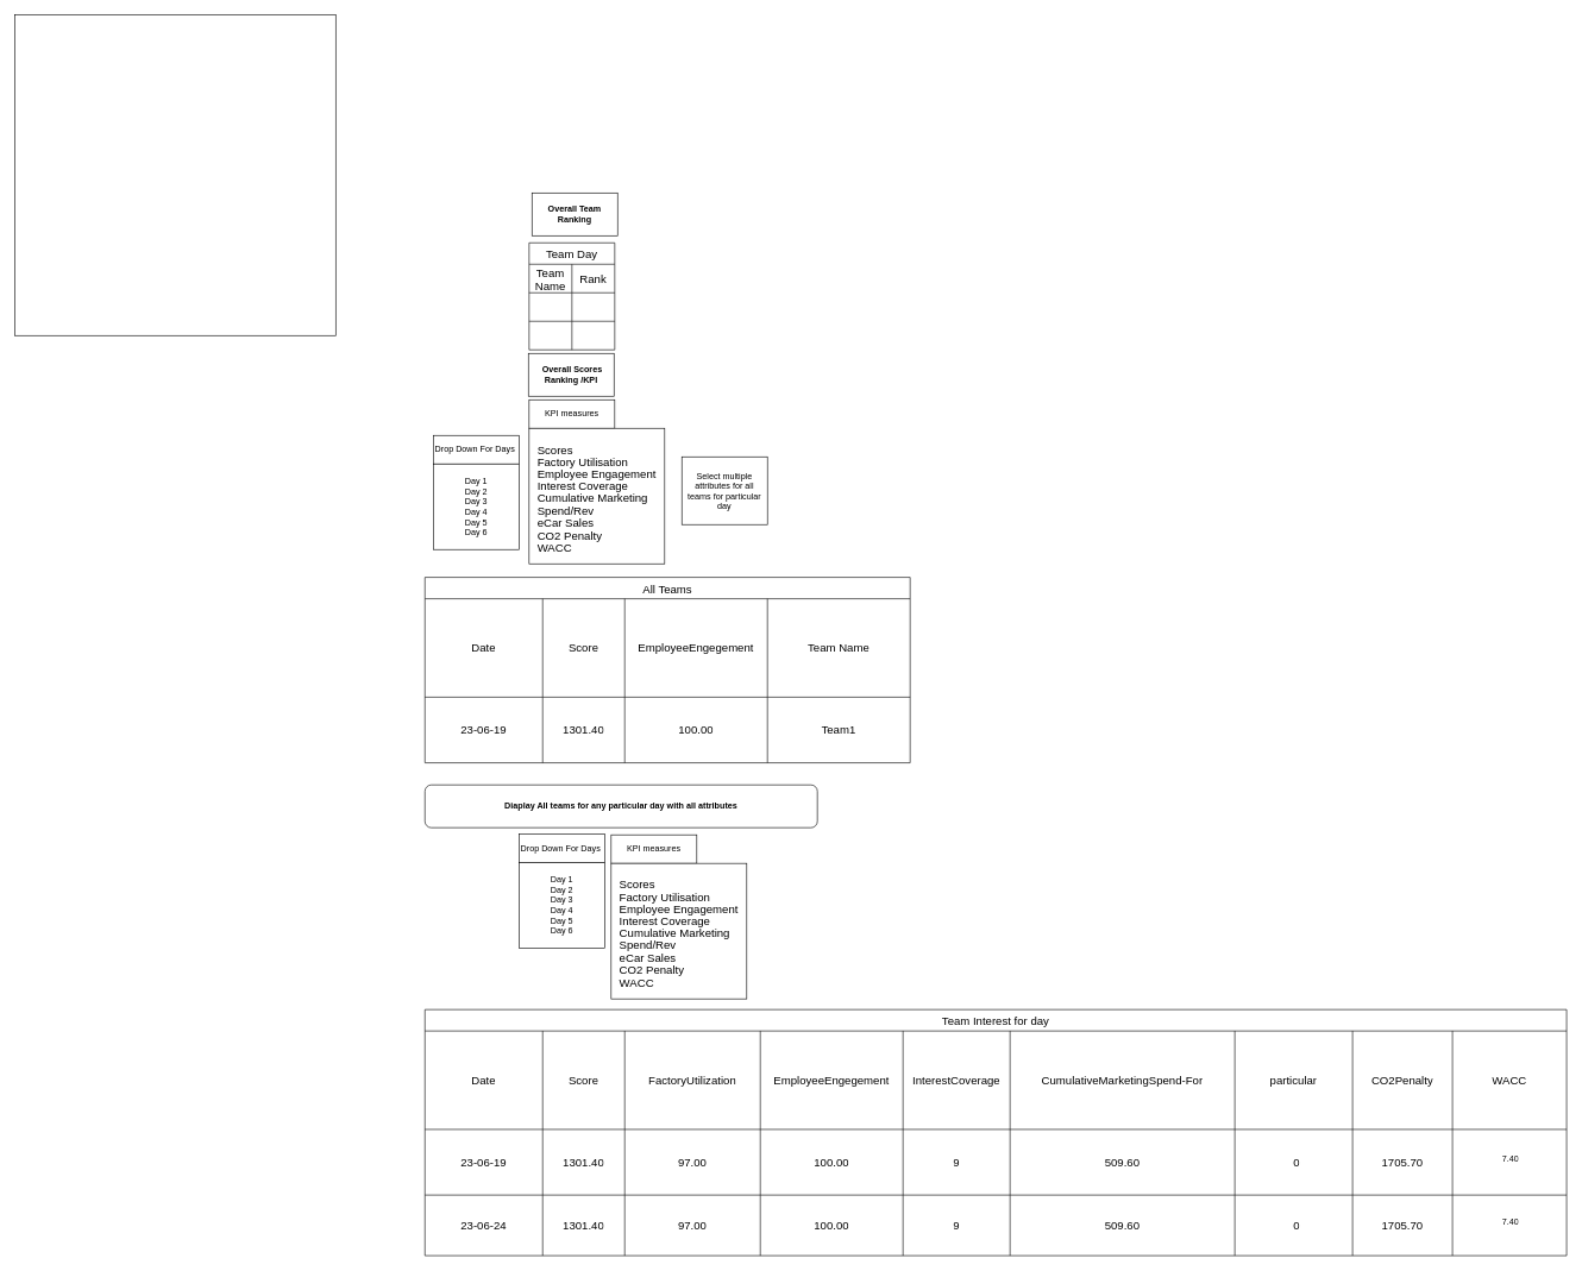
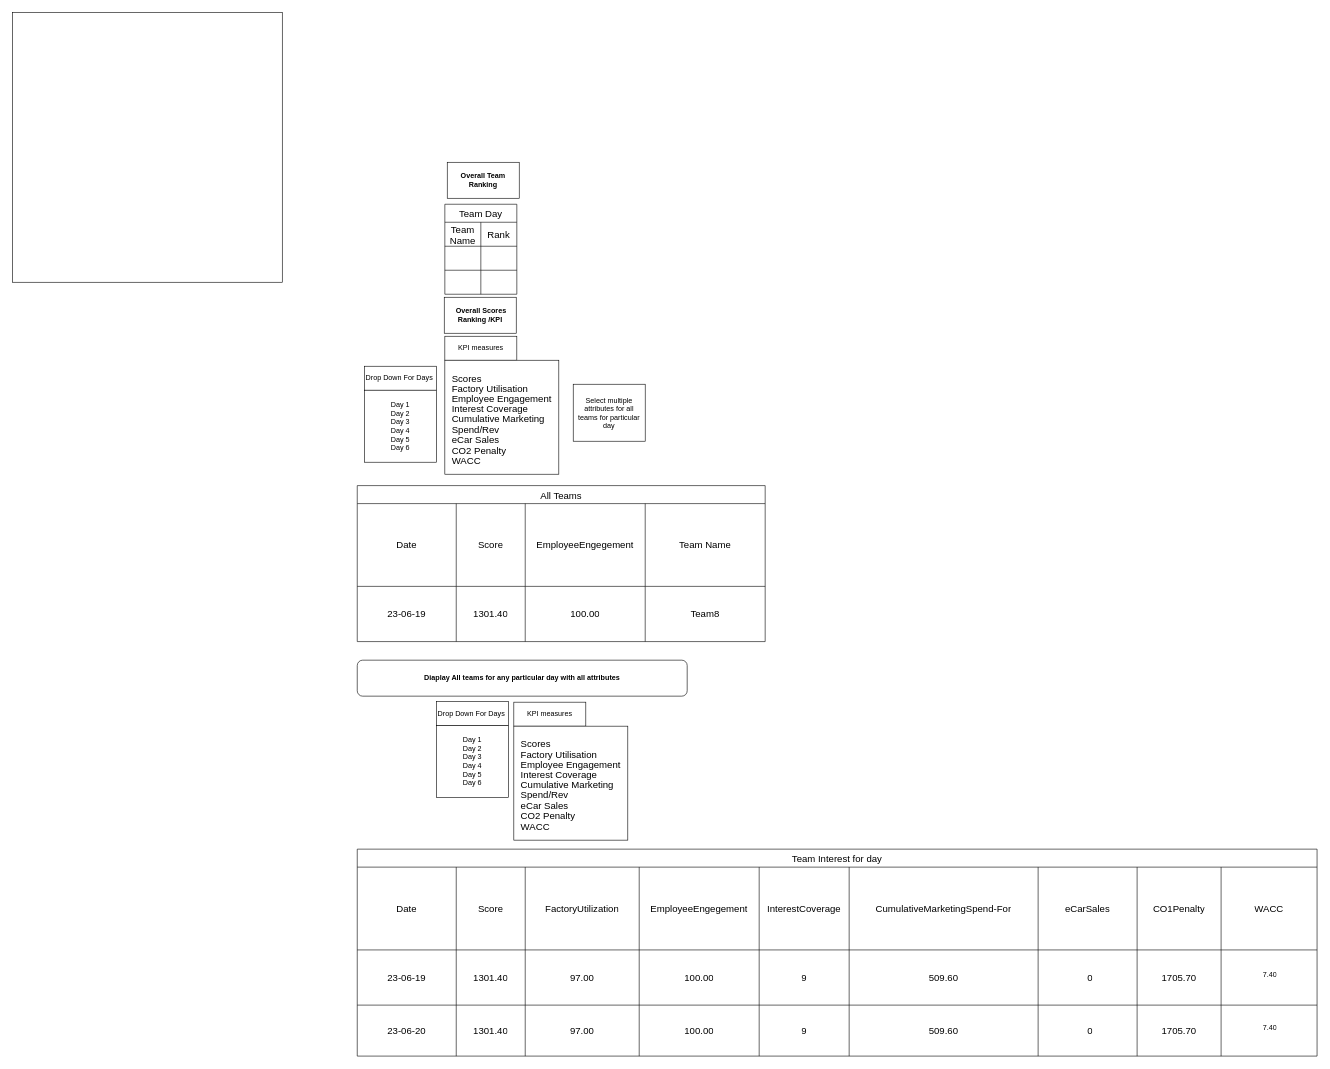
- <mxCell id="13" value="Team1" style="shape=partialRectangle;html=1;whiteSpace=wrap;connectable=0;strokeColor=inherit;overflow=hidden;fillColor=none;top=0;left=0;bottom=0;right=0;pointerEvents=1;fontSize=16;" vertex="1" parent="9"><mxGeometry x="480" width="200" height="92" as="geometry"><mxRectangle width="200" height="92" as="alternateBounds" /></mxGeometry></mxCell>
+ <mxCell id="13" value="Team8" style="shape=partialRectangle;html=1;whiteSpace=wrap;connectable=0;strokeColor=inherit;overflow=hidden;fillColor=none;top=0;left=0;bottom=0;right=0;pointerEvents=1;fontSize=16;" vertex="1" parent="9"><mxGeometry x="480" width="200" height="92" as="geometry"><mxRectangle width="200" height="92" as="alternateBounds" /></mxGeometry></mxCell>
- <mxCell id="40" value="particular" style="shape=partialRectangle;html=1;whiteSpace=wrap;connectable=0;strokeColor=inherit;overflow=hidden;fillColor=none;top=0;left=0;bottom=0;right=0;pointerEvents=1;fontSize=16;" vertex="1" parent="33"><mxGeometry x="1135" width="165" height="138" as="geometry"><mxRectangle width="165" height="138" as="alternateBounds" /></mxGeometry></mxCell>
+ <mxCell id="40" value="eCarSales" style="shape=partialRectangle;html=1;whiteSpace=wrap;connectable=0;strokeColor=inherit;overflow=hidden;fillColor=none;top=0;left=0;bottom=0;right=0;pointerEvents=1;fontSize=16;" vertex="1" parent="33"><mxGeometry x="1135" width="165" height="138" as="geometry"><mxRectangle width="165" height="138" as="alternateBounds" /></mxGeometry></mxCell>
- <mxCell id="41" value="CO2Penalty" style="shape=partialRectangle;html=1;whiteSpace=wrap;connectable=0;strokeColor=inherit;overflow=hidden;fillColor=none;top=0;left=0;bottom=0;right=0;pointerEvents=1;fontSize=16;" vertex="1" parent="33"><mxGeometry x="1300" width="140" height="138" as="geometry"><mxRectangle width="140" height="138" as="alternateBounds" /></mxGeometry></mxCell>
+ <mxCell id="41" value="CO1Penalty" style="shape=partialRectangle;html=1;whiteSpace=wrap;connectable=0;strokeColor=inherit;overflow=hidden;fillColor=none;top=0;left=0;bottom=0;right=0;pointerEvents=1;fontSize=16;" vertex="1" parent="33"><mxGeometry x="1300" width="140" height="138" as="geometry"><mxRectangle width="140" height="138" as="alternateBounds" /></mxGeometry></mxCell>
- <mxCell id="54" value="23-06-24" style="shape=partialRectangle;html=1;whiteSpace=wrap;connectable=0;strokeColor=inherit;overflow=hidden;fillColor=none;top=0;left=0;bottom=0;right=0;pointerEvents=1;fontSize=16;" vertex="1" parent="53"><mxGeometry width="165" height="85" as="geometry"><mxRectangle width="165" height="85" as="alternateBounds" /></mxGeometry></mxCell>
+ <mxCell id="54" value="23-06-20" style="shape=partialRectangle;html=1;whiteSpace=wrap;connectable=0;strokeColor=inherit;overflow=hidden;fillColor=none;top=0;left=0;bottom=0;right=0;pointerEvents=1;fontSize=16;" vertex="1" parent="53"><mxGeometry width="165" height="85" as="geometry"><mxRectangle width="165" height="85" as="alternateBounds" /></mxGeometry></mxCell>
